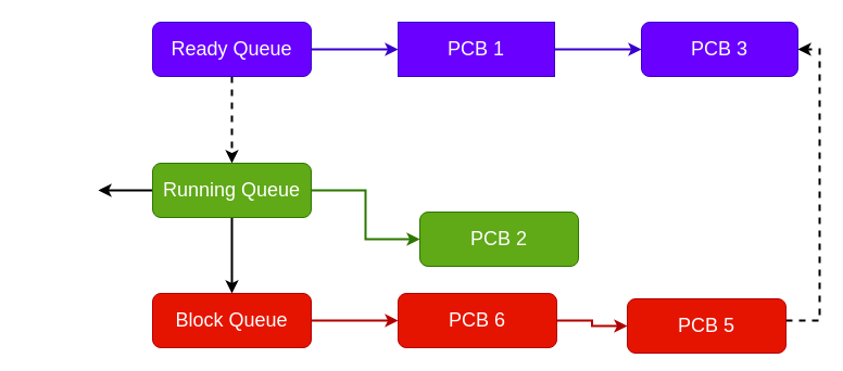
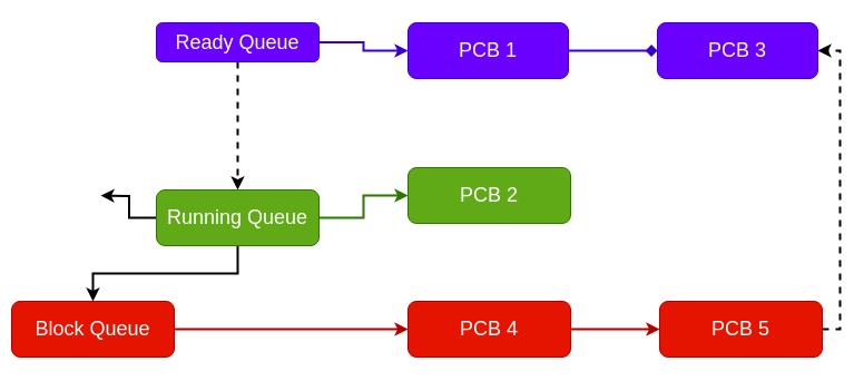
- <mxCell id="4" value="&lt;font style=&quot;font-size: 18px;&quot;&gt;Ready Queue&lt;/font&gt;" style="rounded=1;whiteSpace=wrap;html=1;fillColor=#6a00ff;strokeColor=#3700CC;fontColor=#ffffff;" vertex="1" parent="1"><mxGeometry x="140" y="20" width="146" height="50" as="geometry" /></mxCell>
+ <mxCell id="4" value="&lt;font style=&quot;font-size: 18px;&quot;&gt;Ready Queue&lt;/font&gt;" style="rounded=1;whiteSpace=wrap;html=1;fillColor=#6a00ff;strokeColor=#3700CC;fontColor=#ffffff;" vertex="1" parent="1"><mxGeometry x="140" y="20" width="146" height="35" as="geometry" /></mxCell>
- <mxCell id="10" value="&lt;span style=&quot;font-size: 18px;&quot;&gt;PCB 1&lt;/span&gt;" style="whiteSpace=wrap;html=1;fillColor=#6a00ff;strokeColor=#3700CC;fontColor=#ffffff;rounded=0;" vertex="1" parent="1"><mxGeometry x="366" y="20" width="144" height="50" as="geometry" /></mxCell>
+ <mxCell id="10" value="&lt;span style=&quot;font-size: 18px;&quot;&gt;PCB 1&lt;/span&gt;" style="rounded=1;whiteSpace=wrap;html=1;fillColor=#6a00ff;strokeColor=#3700CC;fontColor=#ffffff;" vertex="1" parent="1"><mxGeometry x="366" y="20" width="144" height="50" as="geometry" /></mxCell>
- <mxCell id="9" value="" style="edgeStyle=orthogonalEdgeStyle;rounded=0;orthogonalLoop=1;jettySize=auto;html=1;fontSize=20;strokeWidth=2;fillColor=#6a00ff;strokeColor=#3700CC;" edge="1" parent="1" source="10" target="11"><mxGeometry relative="1" as="geometry" /></mxCell>
+ <mxCell id="9" value="" style="edgeStyle=orthogonalEdgeStyle;rounded=0;orthogonalLoop=1;jettySize=auto;html=1;fontSize=20;strokeWidth=2;fillColor=#6a00ff;strokeColor=#3700CC;endArrow=diamond;" edge="1" parent="1" source="10" target="11"><mxGeometry relative="1" as="geometry" /></mxCell>
- <mxCell id="8" value="&lt;font style=&quot;font-size: 18px;&quot;&gt;Running Queue&lt;/font&gt;" style="rounded=1;whiteSpace=wrap;html=1;fillColor=#60a917;strokeColor=#2D7600;fontColor=#ffffff;" vertex="1" parent="1"><mxGeometry x="140" y="150" width="146" height="50" as="geometry" /></mxCell>
+ <mxCell id="8" value="&lt;font style=&quot;font-size: 18px;&quot;&gt;Running Queue&lt;/font&gt;" style="rounded=1;whiteSpace=wrap;html=1;fillColor=#60a917;strokeColor=#2D7600;fontColor=#ffffff;" vertex="1" parent="1"><mxGeometry x="140" y="170" width="146" height="50" as="geometry" /></mxCell>
- <mxCell id="12" value="&lt;span style=&quot;font-size: 18px;&quot;&gt;PCB 2&lt;/span&gt;" style="rounded=1;whiteSpace=wrap;html=1;fillColor=#60a917;strokeColor=#2D7600;fontColor=#ffffff;" vertex="1" parent="1"><mxGeometry x="386" y="195" width="146" height="50" as="geometry" /></mxCell>
+ <mxCell id="12" value="&lt;span style=&quot;font-size: 18px;&quot;&gt;PCB 2&lt;/span&gt;" style="rounded=1;whiteSpace=wrap;html=1;fillColor=#60a917;strokeColor=#2D7600;fontColor=#ffffff;" vertex="1" parent="1"><mxGeometry x="366" y="150" width="146" height="50" as="geometry" /></mxCell>
- <mxCell id="14" value="&lt;font style=&quot;font-size: 18px;&quot;&gt;Block Queue&lt;/font&gt;" style="rounded=1;whiteSpace=wrap;html=1;fillColor=#e51400;strokeColor=#B20000;fontColor=#ffffff;" vertex="1" parent="1"><mxGeometry x="140" y="270" width="146" height="50" as="geometry" /></mxCell>
+ <mxCell id="14" value="&lt;font style=&quot;font-size: 18px;&quot;&gt;Block Queue&lt;/font&gt;" style="rounded=1;whiteSpace=wrap;html=1;fillColor=#e51400;strokeColor=#B20000;fontColor=#ffffff;" vertex="1" parent="1"><mxGeometry x="10" y="270" width="146" height="50" as="geometry" /></mxCell>
- <mxCell id="16" value="&lt;span style=&quot;font-size: 18px;&quot;&gt;PCB 6&lt;/span&gt;" style="rounded=1;whiteSpace=wrap;html=1;fillColor=#e51400;strokeColor=#B20000;fontColor=#ffffff;" vertex="1" parent="1"><mxGeometry x="366" y="270" width="146" height="50" as="geometry" /></mxCell>
+ <mxCell id="16" value="&lt;span style=&quot;font-size: 18px;&quot;&gt;PCB 4&lt;/span&gt;" style="rounded=1;whiteSpace=wrap;html=1;fillColor=#e51400;strokeColor=#B20000;fontColor=#ffffff;" vertex="1" parent="1"><mxGeometry x="366" y="270" width="146" height="50" as="geometry" /></mxCell>
- <mxCell id="18" value="&lt;span style=&quot;font-size: 18px;&quot;&gt;PCB 5&lt;/span&gt;" style="rounded=1;whiteSpace=wrap;html=1;fillColor=#e51400;strokeColor=#B20000;fontColor=#ffffff;" vertex="1" parent="1"><mxGeometry x="577" y="275" width="146" height="50" as="geometry" /></mxCell>
+ <mxCell id="18" value="&lt;span style=&quot;font-size: 18px;&quot;&gt;PCB 5&lt;/span&gt;" style="rounded=1;whiteSpace=wrap;html=1;fillColor=#e51400;strokeColor=#B20000;fontColor=#ffffff;" vertex="1" parent="1"><mxGeometry x="592" y="270" width="146" height="50" as="geometry" /></mxCell>
